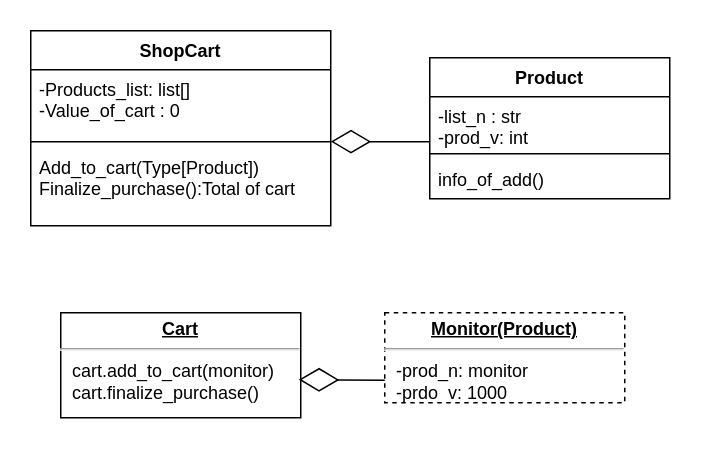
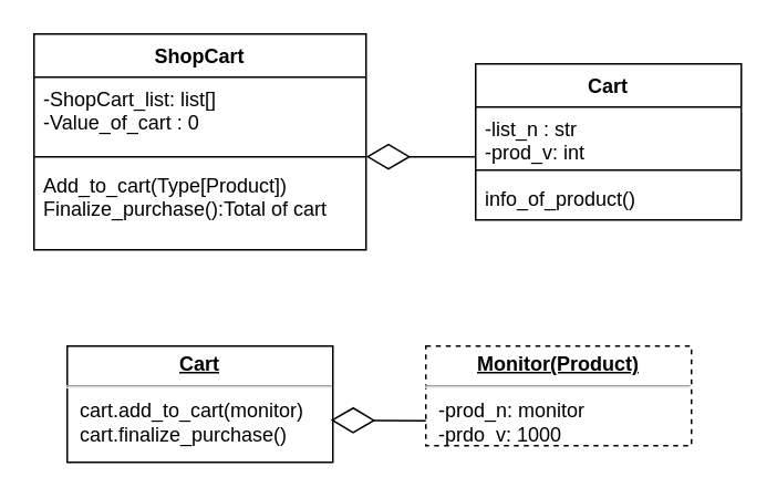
- <mxCell id="6" value="Product" style="swimlane;fontStyle=1;align=center;verticalAlign=top;childLayout=stackLayout;horizontal=1;startSize=26;horizontalStack=0;resizeParent=1;resizeParentMax=0;resizeLast=0;collapsible=1;marginBottom=0;" vertex="1" parent="1"><mxGeometry x="286" y="38" width="160" height="94" as="geometry" /></mxCell>
+ <mxCell id="6" value="Cart" style="swimlane;fontStyle=1;align=center;verticalAlign=top;childLayout=stackLayout;horizontal=1;startSize=26;horizontalStack=0;resizeParent=1;resizeParentMax=0;resizeLast=0;collapsible=1;marginBottom=0;" vertex="1" parent="1"><mxGeometry x="286" y="38" width="160" height="94" as="geometry" /></mxCell>
- <mxCell id="3" value="-Products_list: list[]&#10;-Value_of_cart : 0" style="text;strokeColor=none;fillColor=none;align=left;verticalAlign=top;spacingLeft=4;spacingRight=4;overflow=hidden;rotatable=0;points=[[0,0.5],[1,0.5]];portConstraint=eastwest;" vertex="1" parent="2"><mxGeometry y="26" width="200" height="44" as="geometry" /></mxCell>
+ <mxCell id="3" value="-ShopCart_list: list[]&#10;-Value_of_cart : 0" style="text;strokeColor=none;fillColor=none;align=left;verticalAlign=top;spacingLeft=4;spacingRight=4;overflow=hidden;rotatable=0;points=[[0,0.5],[1,0.5]];portConstraint=eastwest;" vertex="1" parent="2"><mxGeometry y="26" width="200" height="44" as="geometry" /></mxCell>
- <mxCell id="9" value="info_of_add()" style="text;strokeColor=none;fillColor=none;align=left;verticalAlign=top;spacingLeft=4;spacingRight=4;overflow=hidden;rotatable=0;points=[[0,0.5],[1,0.5]];portConstraint=eastwest;" vertex="1" parent="6"><mxGeometry y="68" width="160" height="26" as="geometry" /></mxCell>
+ <mxCell id="9" value="info_of_product()" style="text;strokeColor=none;fillColor=none;align=left;verticalAlign=top;spacingLeft=4;spacingRight=4;overflow=hidden;rotatable=0;points=[[0,0.5],[1,0.5]];portConstraint=eastwest;" vertex="1" parent="6"><mxGeometry y="68" width="160" height="26" as="geometry" /></mxCell>
